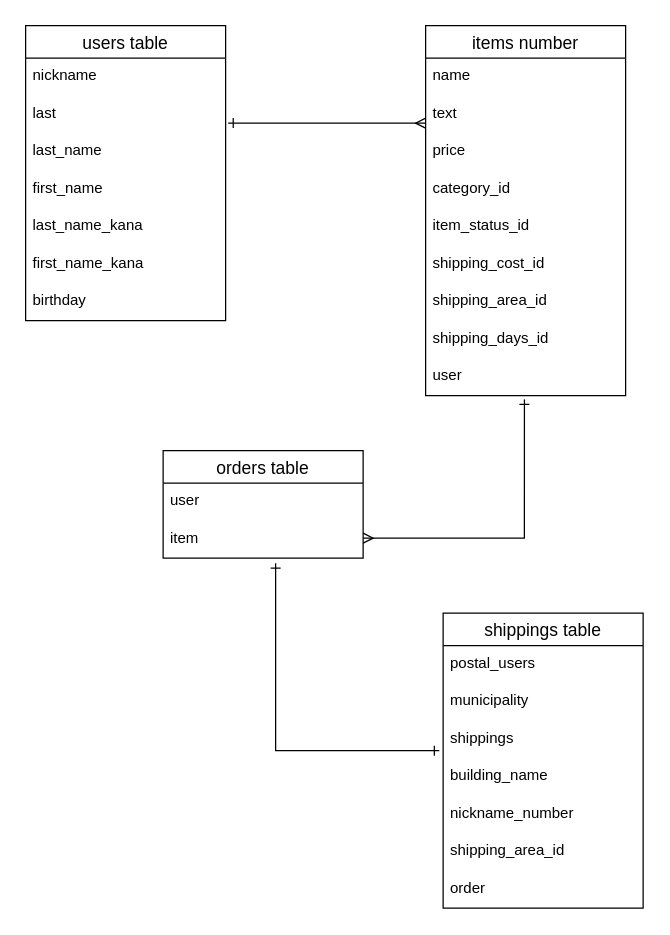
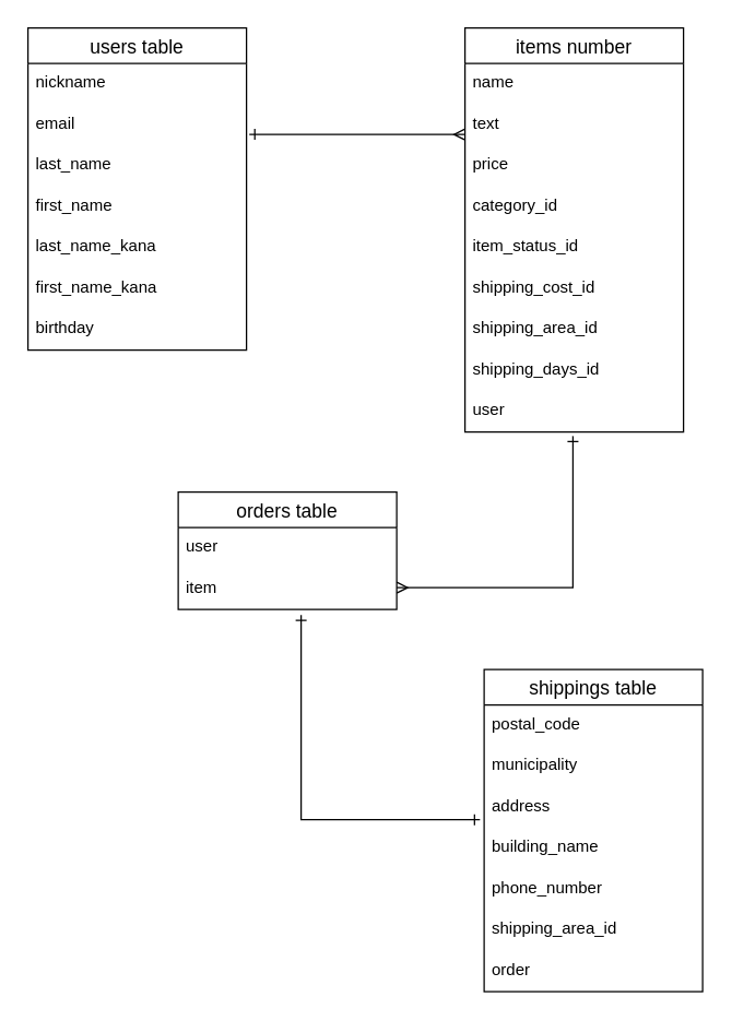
- <mxCell id="4" value="last" style="text;strokeColor=none;fillColor=none;spacingLeft=4;spacingRight=4;overflow=hidden;rotatable=0;points=[[0,0.5],[1,0.5]];portConstraint=eastwest;fontSize=12;" parent="2" vertex="1"><mxGeometry y="56" width="160" height="30" as="geometry" /></mxCell>
+ <mxCell id="4" value="email" style="text;strokeColor=none;fillColor=none;spacingLeft=4;spacingRight=4;overflow=hidden;rotatable=0;points=[[0,0.5],[1,0.5]];portConstraint=eastwest;fontSize=12;" parent="2" vertex="1"><mxGeometry y="56" width="160" height="30" as="geometry" /></mxCell>
- <mxCell id="26" value="postal_users" style="text;strokeColor=none;fillColor=none;spacingLeft=4;spacingRight=4;overflow=hidden;rotatable=0;points=[[0,0.5],[1,0.5]];portConstraint=eastwest;fontSize=12;" parent="25" vertex="1"><mxGeometry y="26" width="160" height="30" as="geometry" /></mxCell>
+ <mxCell id="26" value="postal_code" style="text;strokeColor=none;fillColor=none;spacingLeft=4;spacingRight=4;overflow=hidden;rotatable=0;points=[[0,0.5],[1,0.5]];portConstraint=eastwest;fontSize=12;" parent="25" vertex="1"><mxGeometry y="26" width="160" height="30" as="geometry" /></mxCell>
- <mxCell id="28" value="shippings" style="text;strokeColor=none;fillColor=none;spacingLeft=4;spacingRight=4;overflow=hidden;rotatable=0;points=[[0,0.5],[1,0.5]];portConstraint=eastwest;fontSize=12;" parent="25" vertex="1"><mxGeometry y="86" width="160" height="30" as="geometry" /></mxCell>
+ <mxCell id="28" value="address" style="text;strokeColor=none;fillColor=none;spacingLeft=4;spacingRight=4;overflow=hidden;rotatable=0;points=[[0,0.5],[1,0.5]];portConstraint=eastwest;fontSize=12;" parent="25" vertex="1"><mxGeometry y="86" width="160" height="30" as="geometry" /></mxCell>
- <mxCell id="30" value="nickname_number" style="text;strokeColor=none;fillColor=none;spacingLeft=4;spacingRight=4;overflow=hidden;rotatable=0;points=[[0,0.5],[1,0.5]];portConstraint=eastwest;fontSize=12;" parent="25" vertex="1"><mxGeometry y="146" width="160" height="30" as="geometry" /></mxCell>
+ <mxCell id="30" value="phone_number" style="text;strokeColor=none;fillColor=none;spacingLeft=4;spacingRight=4;overflow=hidden;rotatable=0;points=[[0,0.5],[1,0.5]];portConstraint=eastwest;fontSize=12;" parent="25" vertex="1"><mxGeometry y="146" width="160" height="30" as="geometry" /></mxCell>
